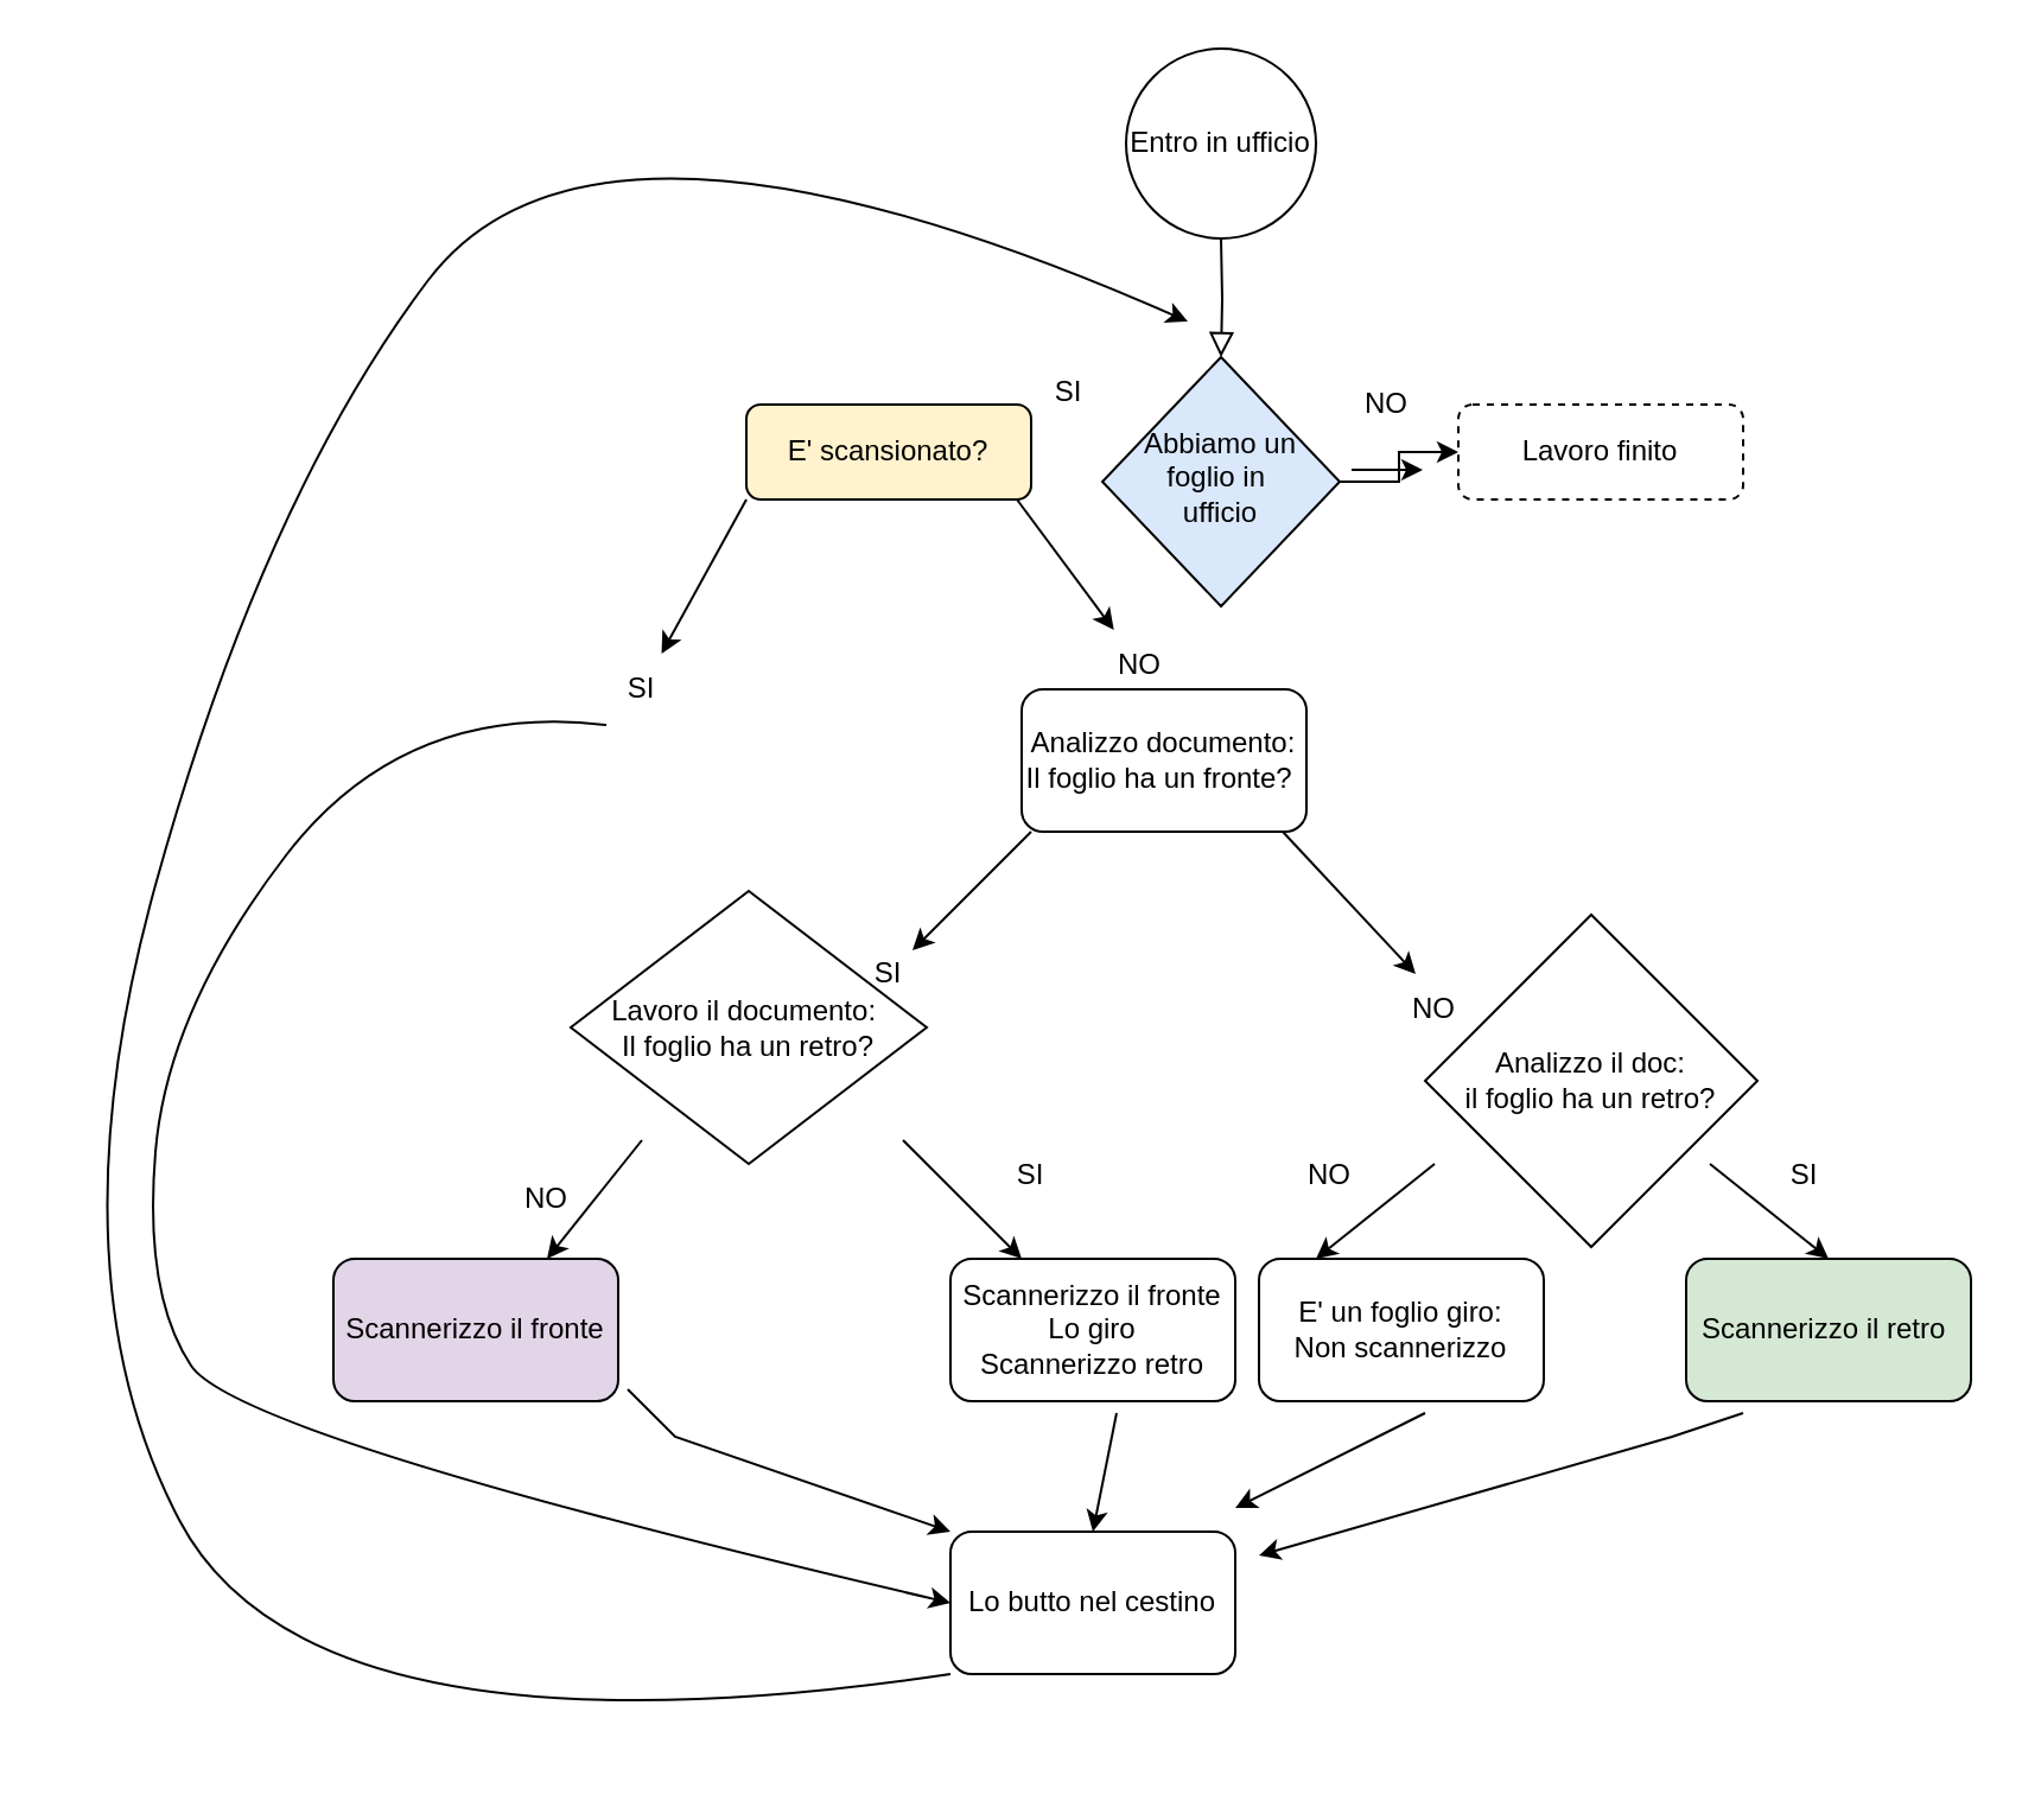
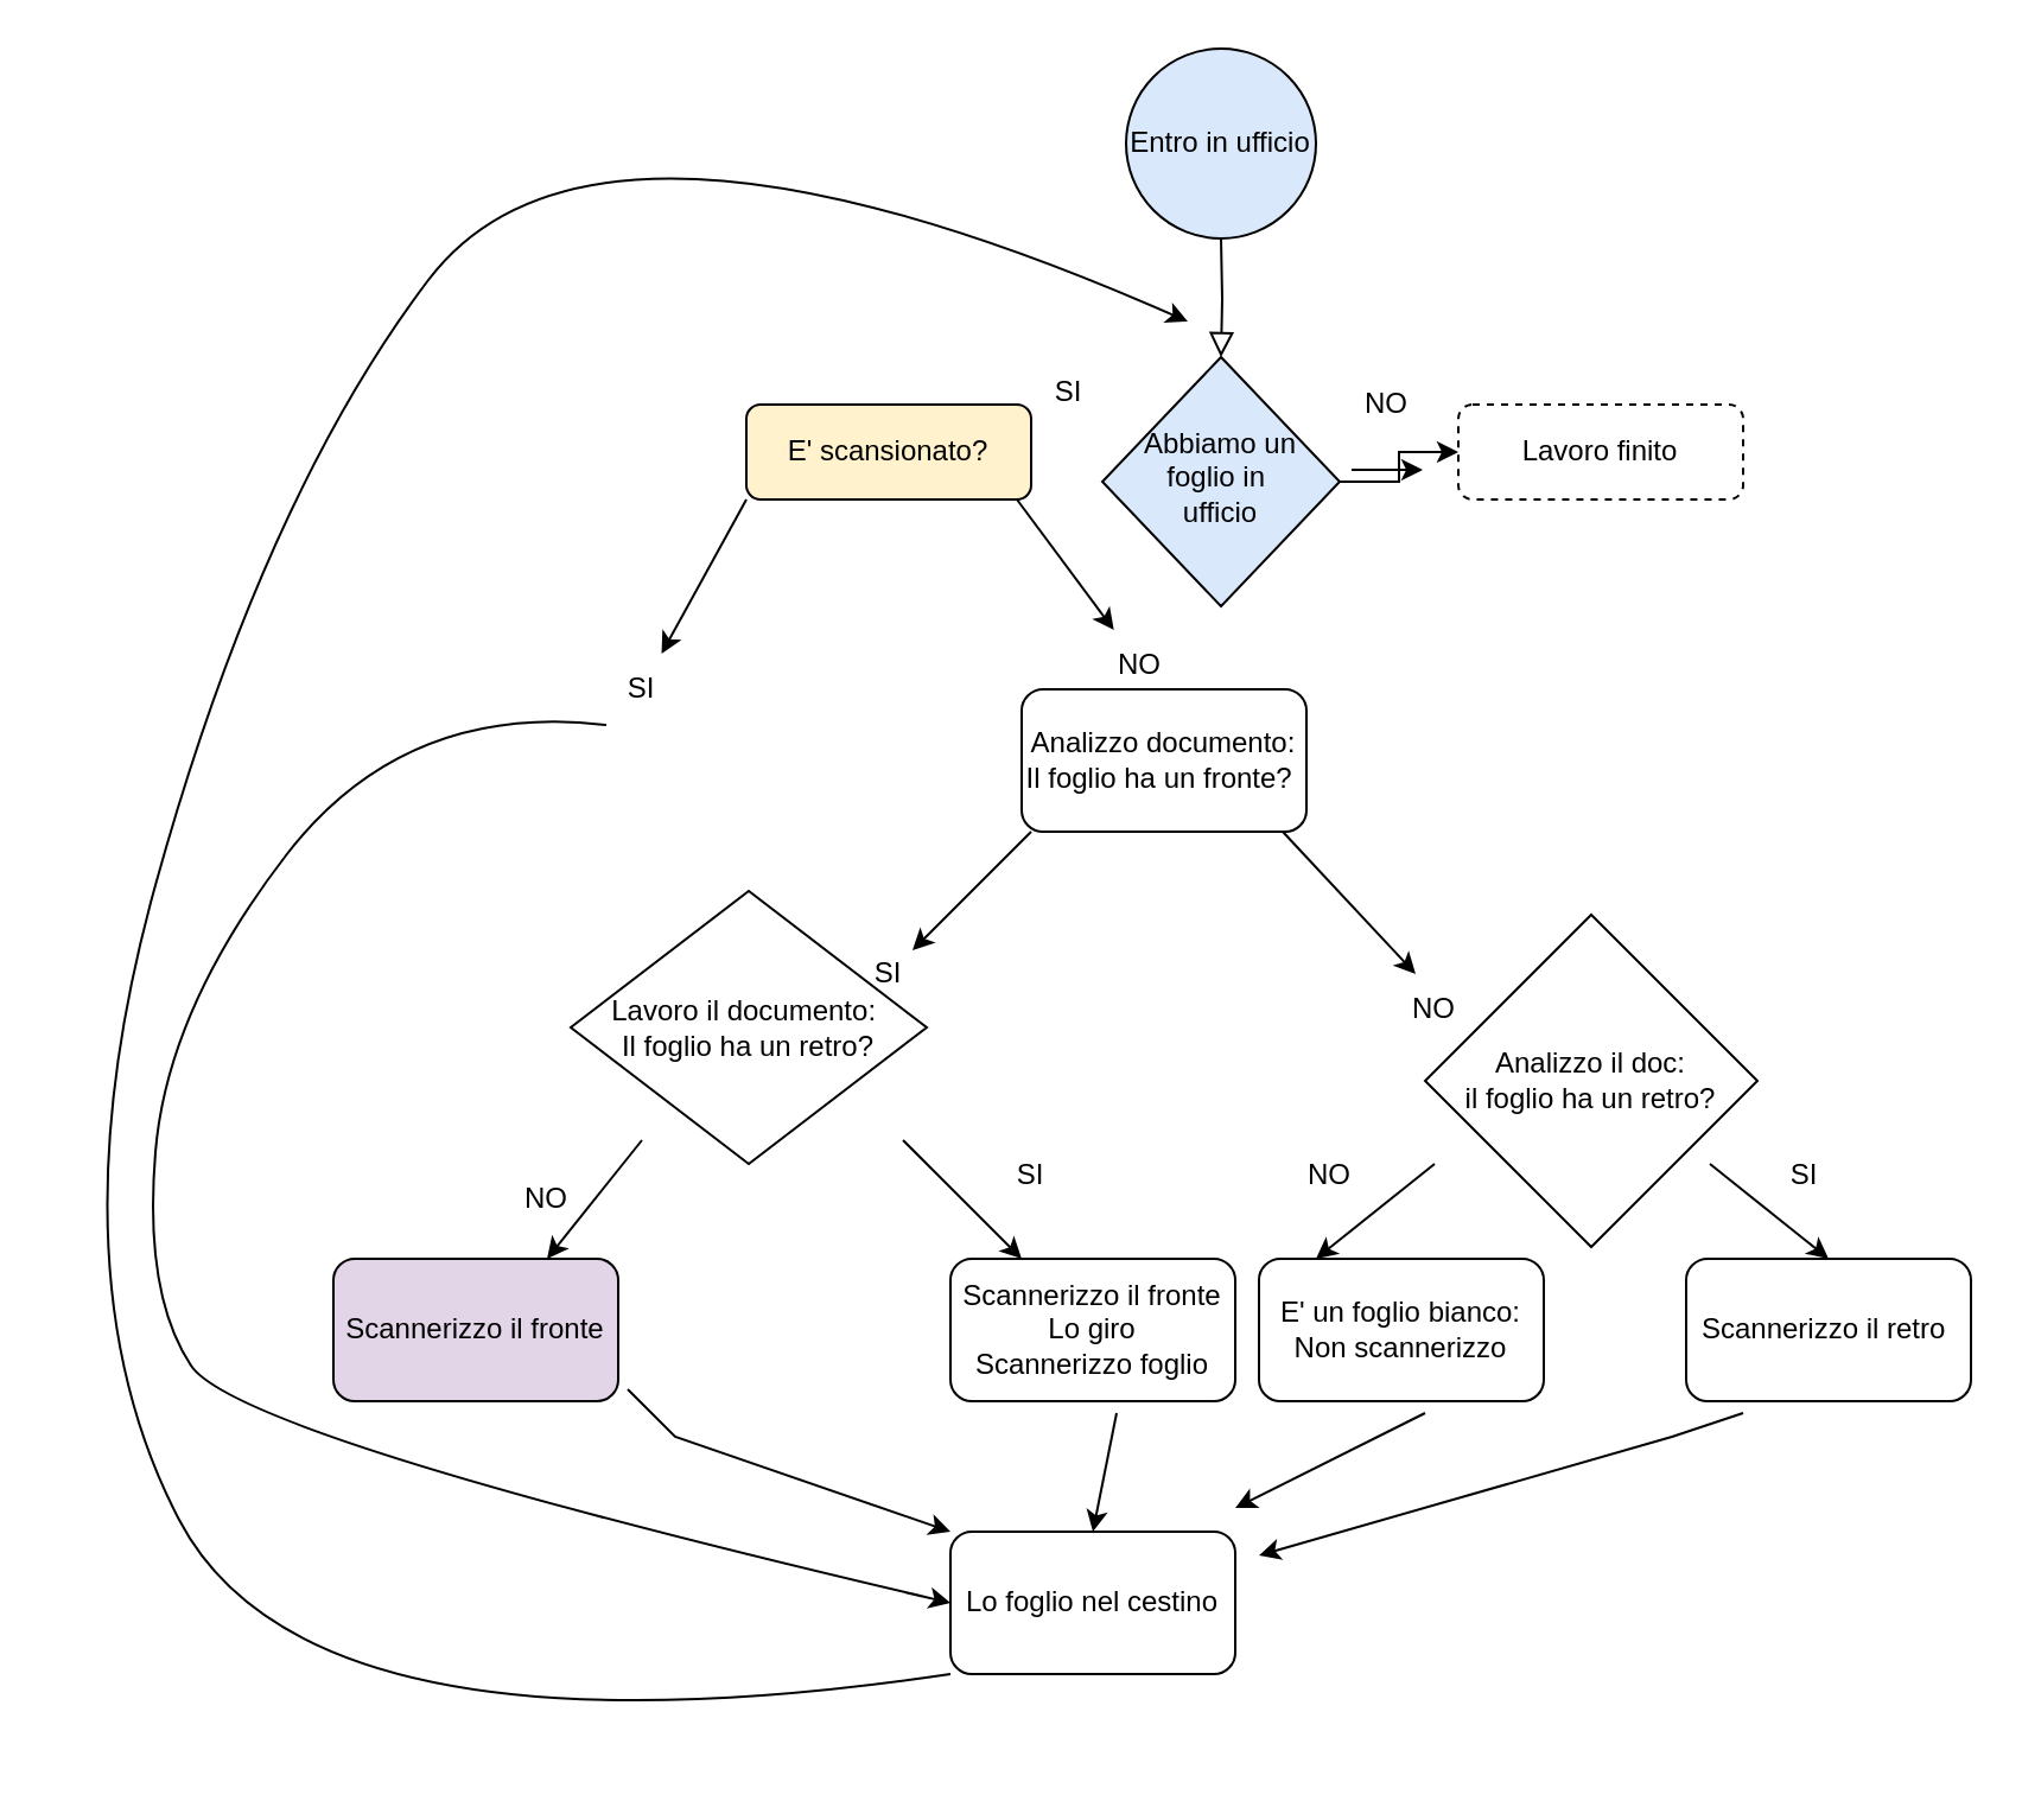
- <mxCell id="18" value="Entro in ufficio" style="ellipse;whiteSpace=wrap;html=1;aspect=fixed;" vertex="1" parent="1"><mxGeometry x="474" y="20" width="80" height="80" as="geometry" /></mxCell>
+ <mxCell id="18" value="Entro in ufficio" style="ellipse;whiteSpace=wrap;html=1;aspect=fixed;fillColor=#dae8fc;" vertex="1" parent="1"><mxGeometry x="474" y="20" width="80" height="80" as="geometry" /></mxCell>
- <mxCell id="22" value="Scannerizzo il fronte&lt;br&gt;Lo giro&lt;br&gt;Scannerizzo retro" style="rounded=1;whiteSpace=wrap;html=1;" vertex="1" parent="1"><mxGeometry x="400" y="530" width="120" height="60" as="geometry" /></mxCell>
+ <mxCell id="22" value="Scannerizzo il fronte&lt;br&gt;Lo giro&lt;br&gt;Scannerizzo foglio" style="rounded=1;whiteSpace=wrap;html=1;" vertex="1" parent="1"><mxGeometry x="400" y="530" width="120" height="60" as="geometry" /></mxCell>
- <mxCell id="26" value="E' un foglio giro:&lt;br&gt;Non scannerizzo" style="rounded=1;whiteSpace=wrap;html=1;" vertex="1" parent="1"><mxGeometry x="530" y="530" width="120" height="60" as="geometry" /></mxCell>
+ <mxCell id="26" value="E' un foglio bianco:&lt;br&gt;Non scannerizzo" style="rounded=1;whiteSpace=wrap;html=1;" vertex="1" parent="1"><mxGeometry x="530" y="530" width="120" height="60" as="geometry" /></mxCell>
- <mxCell id="27" value="Scannerizzo il retro&amp;nbsp;" style="rounded=1;whiteSpace=wrap;html=1;fillColor=#d5e8d4;" vertex="1" parent="1"><mxGeometry x="710" y="530" width="120" height="60" as="geometry" /></mxCell>
+ <mxCell id="27" value="Scannerizzo il retro&amp;nbsp;" style="rounded=1;whiteSpace=wrap;html=1;" vertex="1" parent="1"><mxGeometry x="710" y="530" width="120" height="60" as="geometry" /></mxCell>
- <mxCell id="10" value="Lo butto nel cestino" style="rounded=1;whiteSpace=wrap;html=1;" vertex="1" parent="1"><mxGeometry x="400" y="645" width="120" height="60" as="geometry" /></mxCell>
+ <mxCell id="10" value="Lo foglio nel cestino" style="rounded=1;whiteSpace=wrap;html=1;" vertex="1" parent="1"><mxGeometry x="400" y="645" width="120" height="60" as="geometry" /></mxCell>
